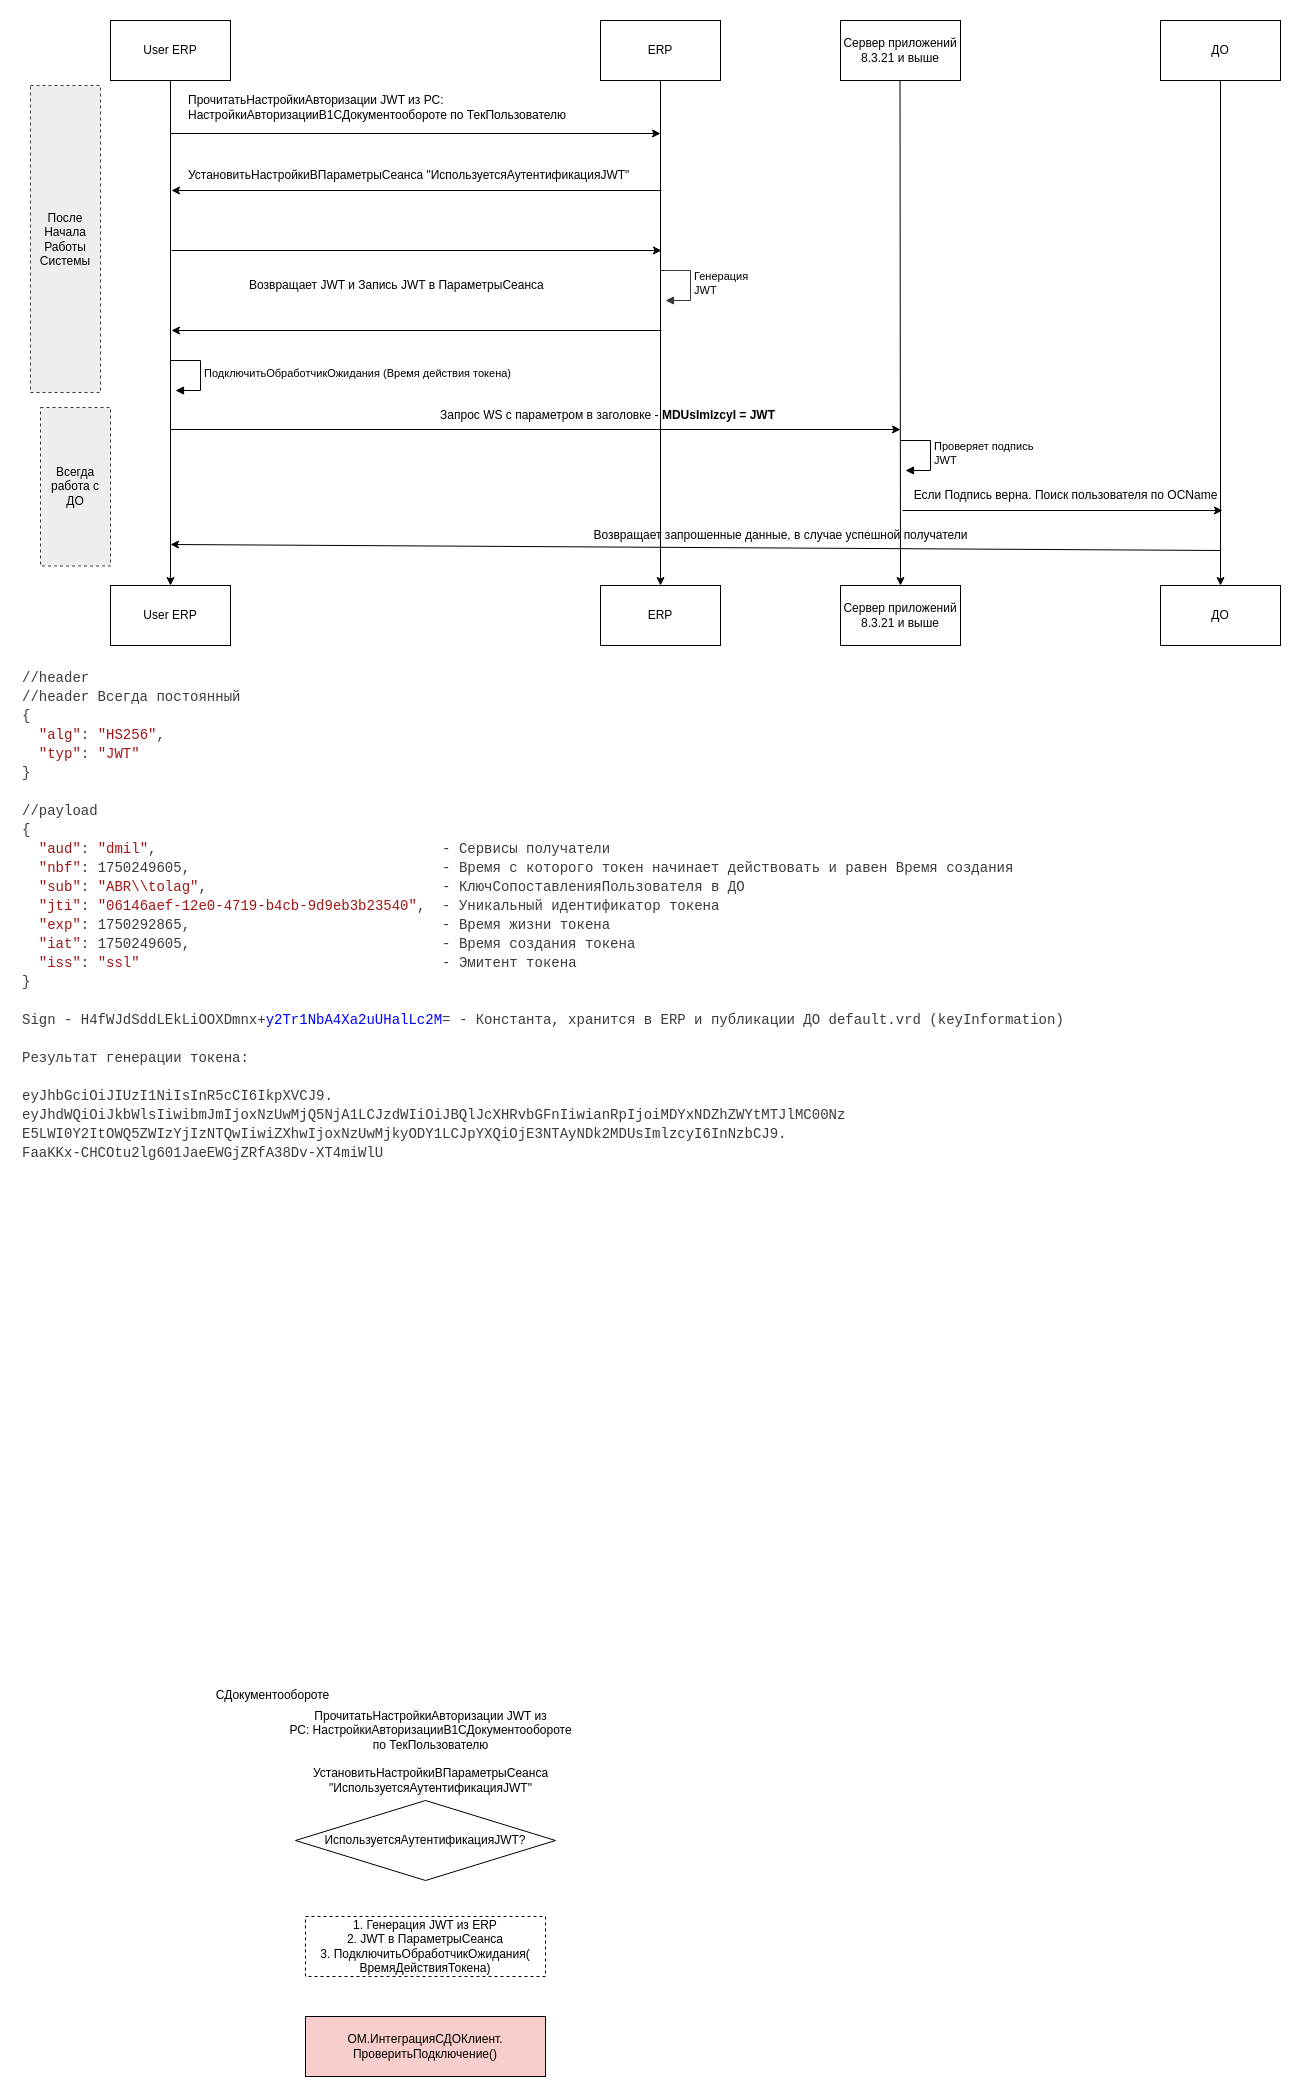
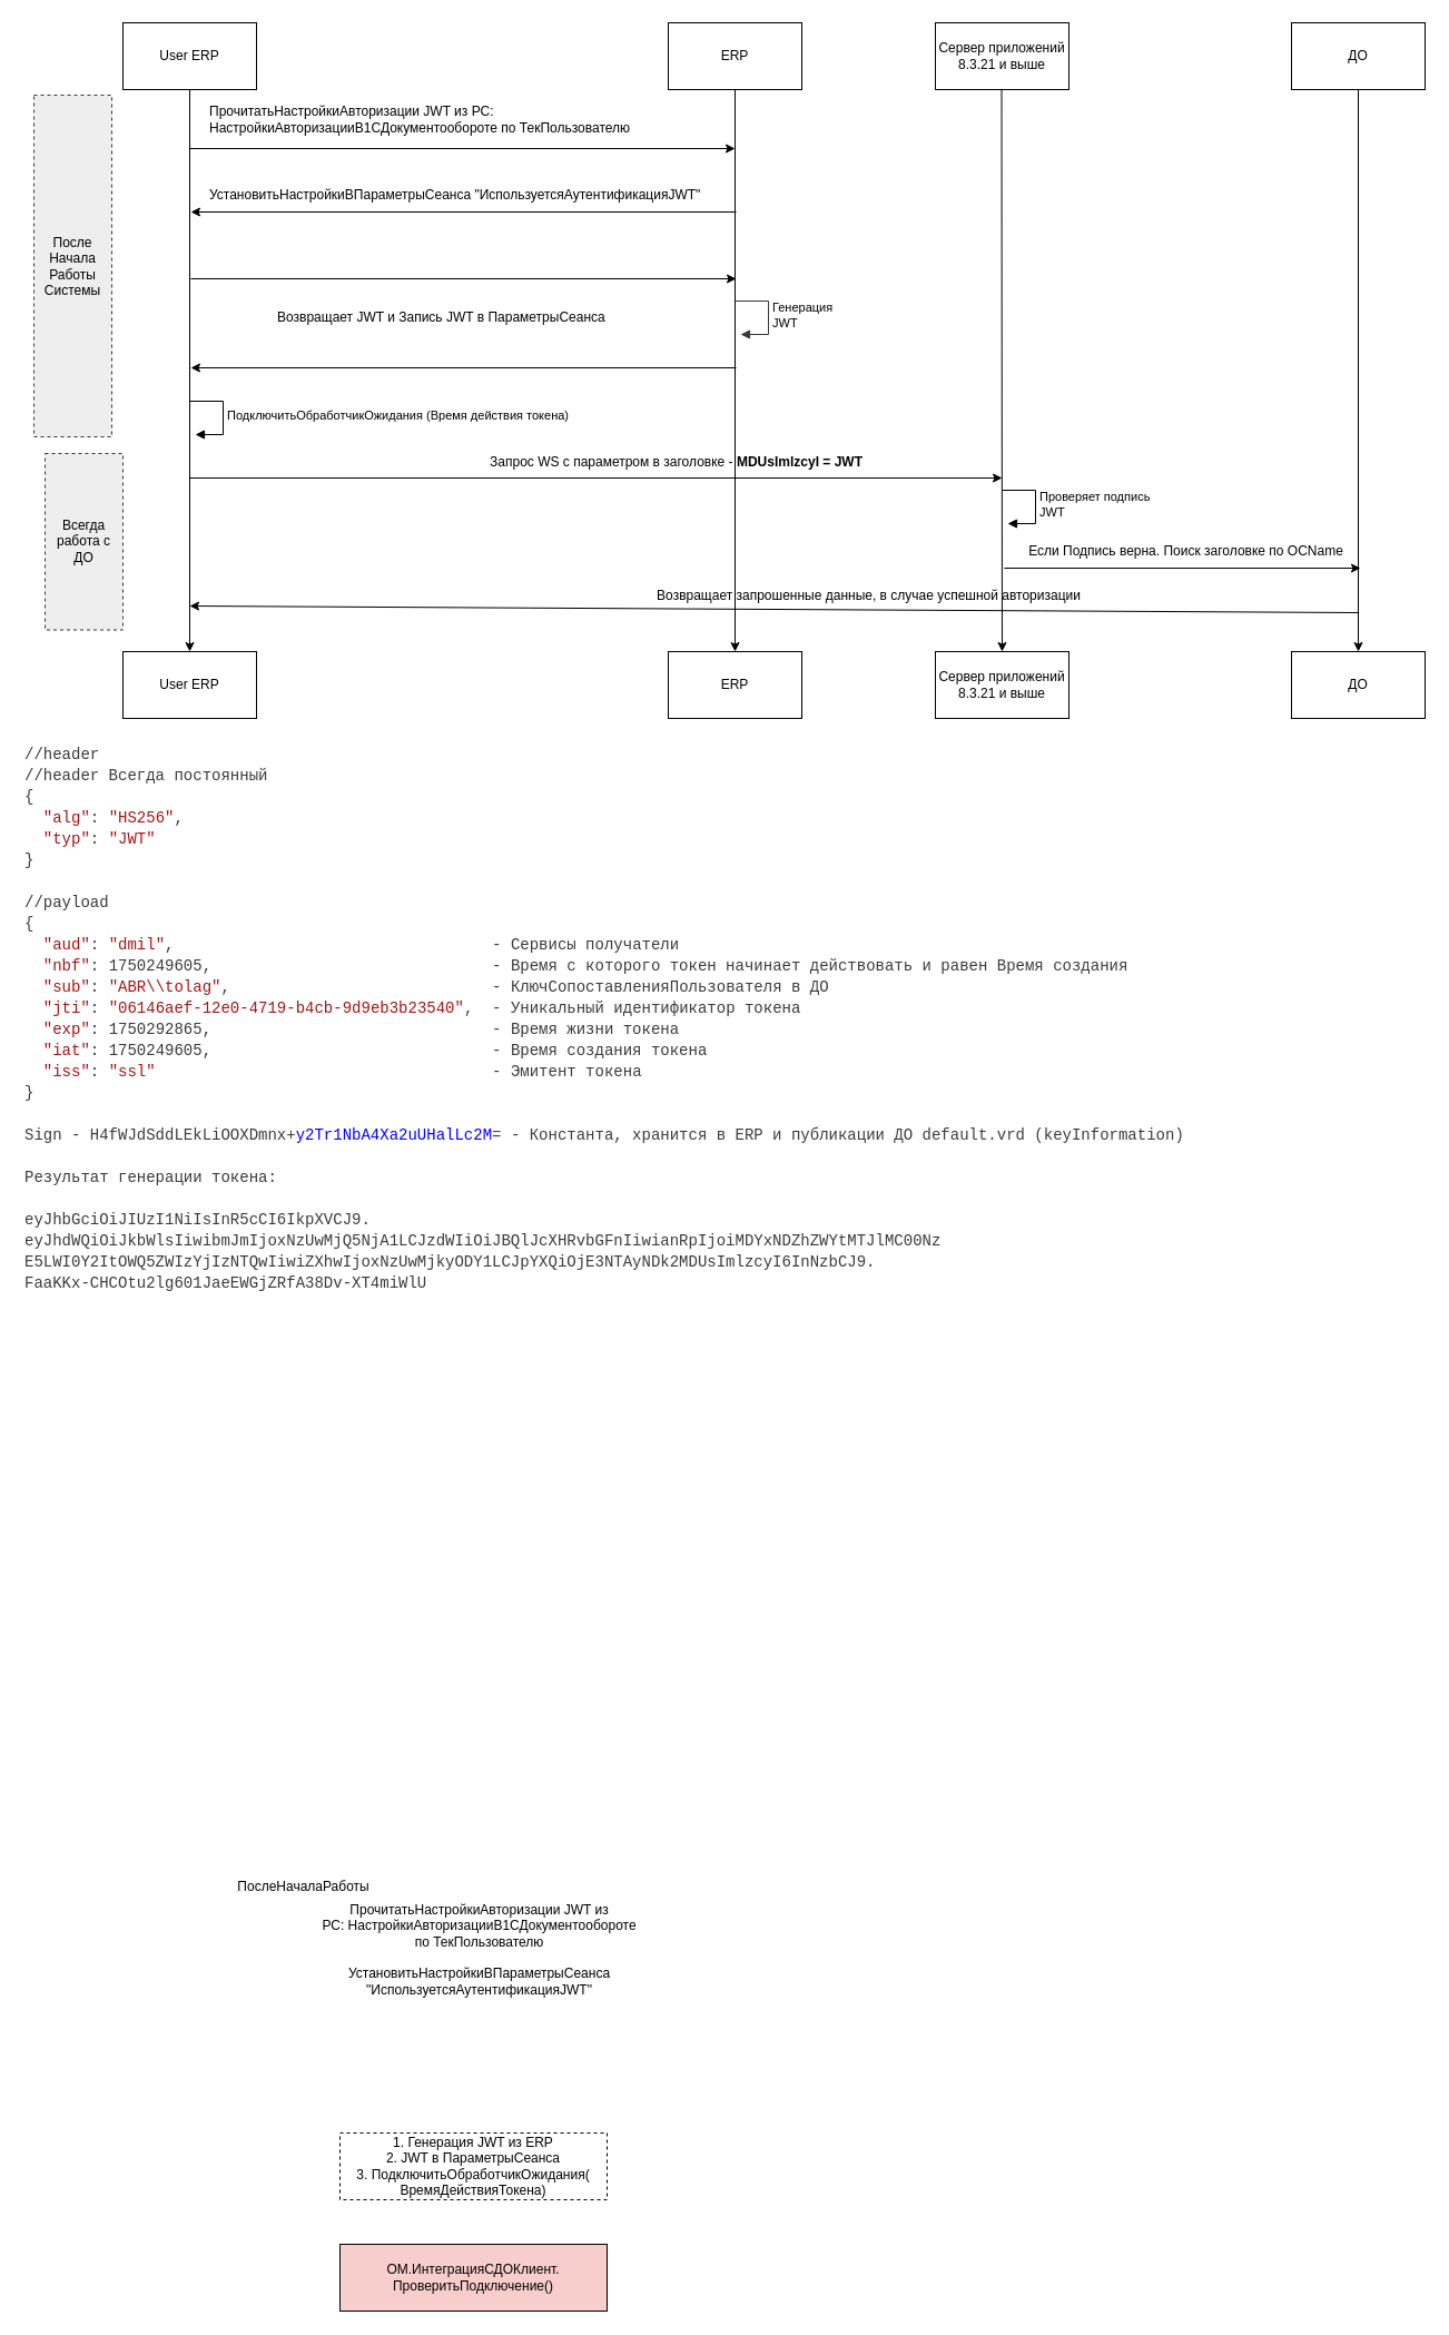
- <mxCell id="38" value="Если Подпись верна. Поиск пользователя по ОСName " style="text;html=1;align=center;verticalAlign=middle;resizable=0;points=[];autosize=1;strokeColor=none;fillColor=none;" vertex="1" parent="1"><mxGeometry x="900" y="480" width="330" height="30" as="geometry" /></mxCell>
+ <mxCell id="38" value="Если Подпись верна. Поиск заголовке по ОСName " style="text;html=1;align=center;verticalAlign=middle;resizable=0;points=[];autosize=1;strokeColor=none;fillColor=none;" vertex="1" parent="1"><mxGeometry x="900" y="480" width="330" height="30" as="geometry" /></mxCell>
- <mxCell id="18" value="Возвращает запрошенные данные, в случае успешной получатели" style="text;html=1;align=center;verticalAlign=middle;resizable=0;points=[];autosize=1;strokeColor=none;fillColor=none;" vertex="1" parent="1"><mxGeometry x="580" y="520" width="400" height="30" as="geometry" /></mxCell>
+ <mxCell id="18" value="Возвращает запрошенные данные, в случае успешной авторизации" style="text;html=1;align=center;verticalAlign=middle;resizable=0;points=[];autosize=1;strokeColor=none;fillColor=none;" vertex="1" parent="1"><mxGeometry x="580" y="520" width="400" height="30" as="geometry" /></mxCell>
- <mxCell id="19" value="СДокументообороте" style="text;html=1;align=center;verticalAlign=middle;resizable=0;points=[];autosize=1;strokeColor=none;fillColor=none;" vertex="1" parent="1"><mxGeometry x="202" y="1680" width="140" height="30" as="geometry" /></mxCell>
+ <mxCell id="19" value="ПослеНачалаРаботы" style="text;html=1;align=center;verticalAlign=middle;resizable=0;points=[];autosize=1;strokeColor=none;fillColor=none;" vertex="1" parent="1"><mxGeometry x="202" y="1680" width="140" height="30" as="geometry" /></mxCell>
- <mxCell id="22" value="ИспользуетсяАутентификацияJWT?" style="rhombus;whiteSpace=wrap;html=1;" vertex="1" parent="1"><mxGeometry x="295" y="1800" width="260" height="80" as="geometry" /></mxCell>
